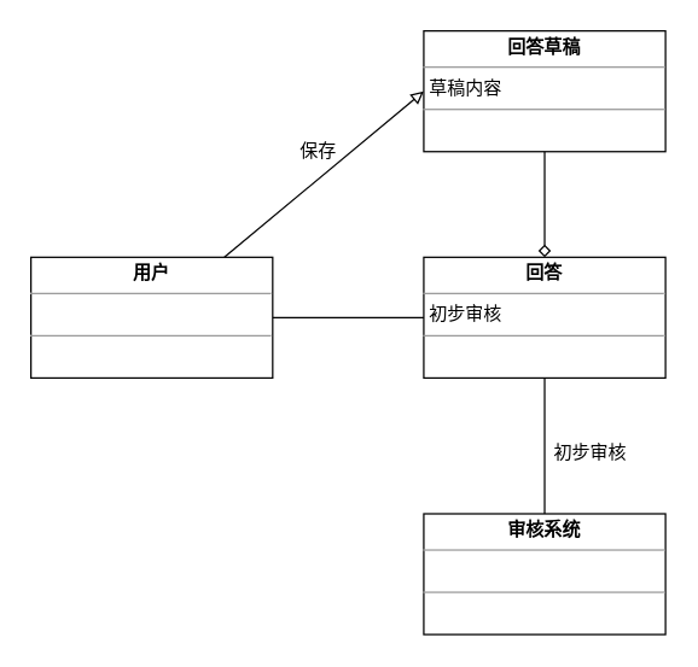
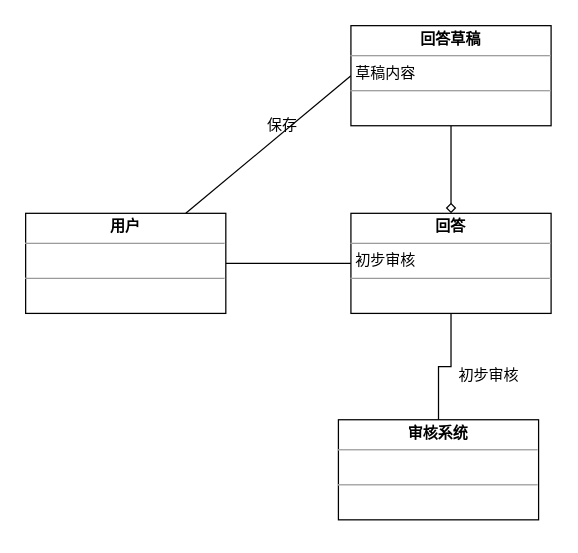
- <mxCell id="5" style="rounded=0;orthogonalLoop=1;jettySize=auto;html=1;entryX=0;entryY=0.5;entryDx=0;entryDy=0;startArrow=none;startFill=0;endArrow=block;endFill=0;" edge="1" parent="1" source="6" target="7"><mxGeometry relative="1" as="geometry" /></mxCell>
+ <mxCell id="5" style="rounded=0;orthogonalLoop=1;jettySize=auto;html=1;entryX=0;entryY=0.5;entryDx=0;entryDy=0;startArrow=none;startFill=0;endArrow=none;endFill=0;" edge="1" parent="1" source="6" target="7"><mxGeometry relative="1" as="geometry" /></mxCell>
- <mxCell id="11" value="保存" style="text;html=1;align=center;verticalAlign=middle;resizable=0;points=[];autosize=1;" vertex="1" parent="1"><mxGeometry x="190" y="90" width="40" height="20" as="geometry" /></mxCell>
+ <mxCell id="11" value="保存" style="text;html=1;align=center;verticalAlign=middle;resizable=0;points=[];autosize=1;" vertex="1" parent="1"><mxGeometry x="205" y="90" width="40" height="20" as="geometry" /></mxCell>
- <mxCell id="9" value="&lt;p style=&quot;margin: 0px ; margin-top: 4px ; text-align: center&quot;&gt;&lt;b&gt;审核系统&lt;/b&gt;&lt;/p&gt;&lt;hr size=&quot;1&quot;&gt;&lt;p style=&quot;margin: 0px ; margin-left: 4px&quot;&gt;&lt;br&gt;&lt;/p&gt;&lt;hr size=&quot;1&quot;&gt;&lt;p style=&quot;margin: 0px ; margin-left: 4px&quot;&gt;&lt;br&gt;&lt;/p&gt;" style="verticalAlign=top;align=left;overflow=fill;fontSize=12;fontFamily=Helvetica;html=1;" vertex="1" parent="1"><mxGeometry x="280" y="340" width="160" height="80" as="geometry" /></mxCell>
+ <mxCell id="9" value="&lt;p style=&quot;margin: 0px ; margin-top: 4px ; text-align: center&quot;&gt;&lt;b&gt;审核系统&lt;/b&gt;&lt;/p&gt;&lt;hr size=&quot;1&quot;&gt;&lt;p style=&quot;margin: 0px ; margin-left: 4px&quot;&gt;&lt;br&gt;&lt;/p&gt;&lt;hr size=&quot;1&quot;&gt;&lt;p style=&quot;margin: 0px ; margin-left: 4px&quot;&gt;&lt;br&gt;&lt;/p&gt;" style="verticalAlign=top;align=left;overflow=fill;fontSize=12;fontFamily=Helvetica;html=1;" vertex="1" parent="1"><mxGeometry x="270" y="335" width="160" height="80" as="geometry" /></mxCell>
